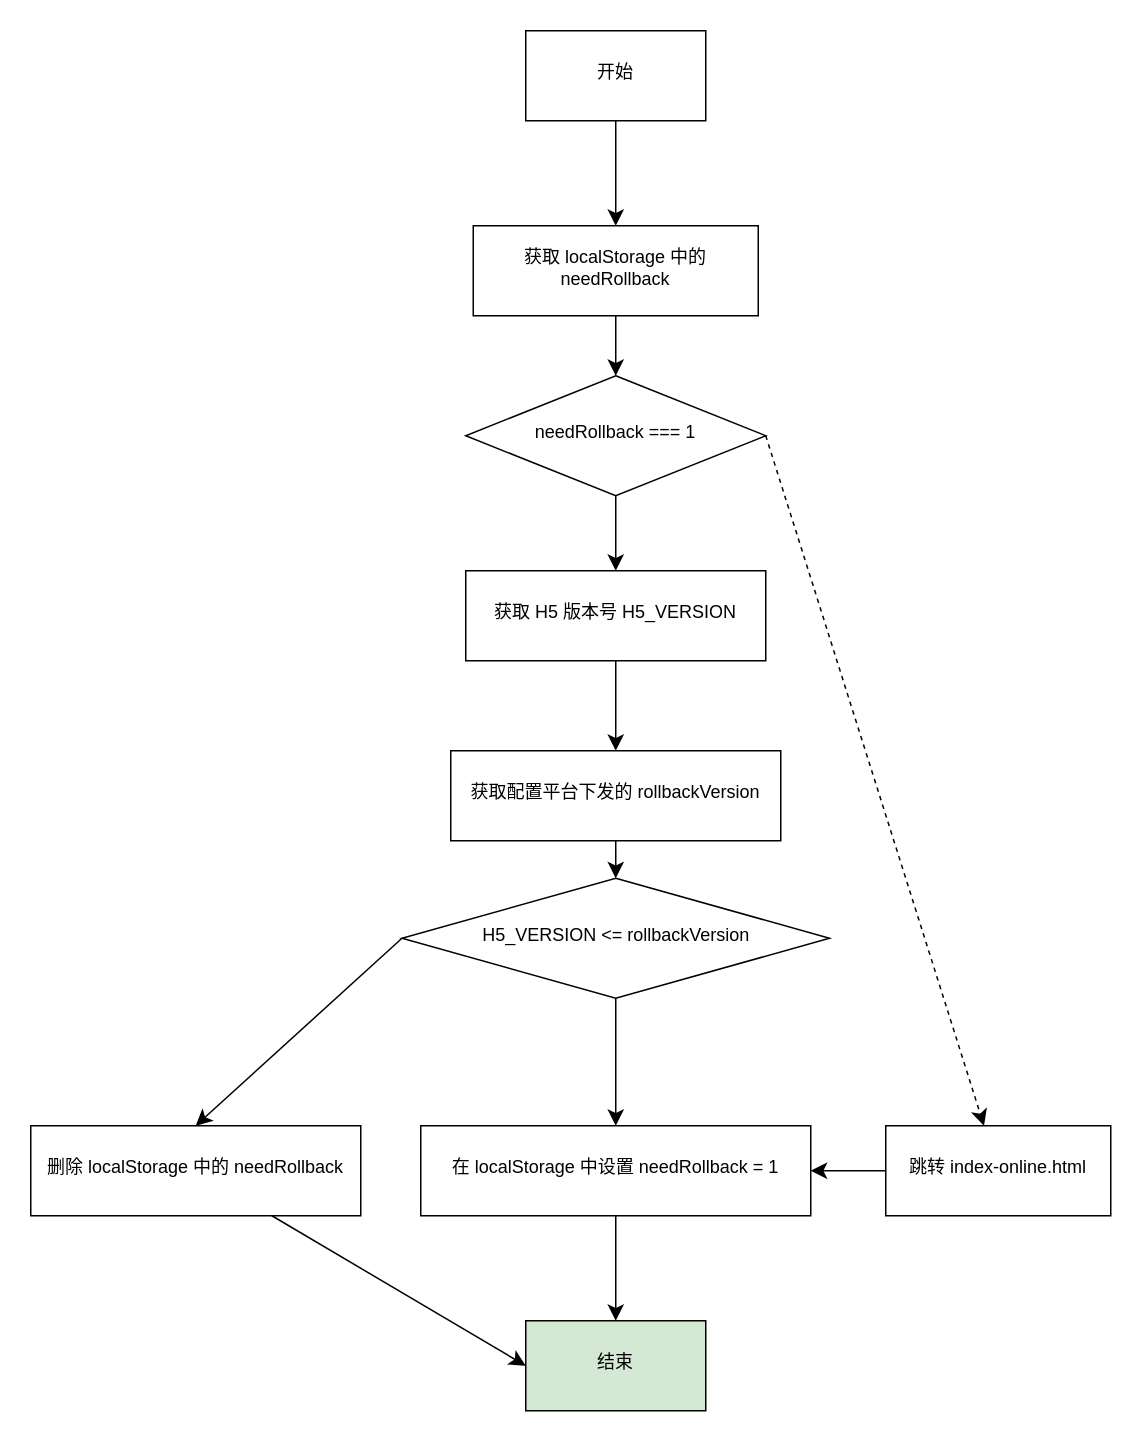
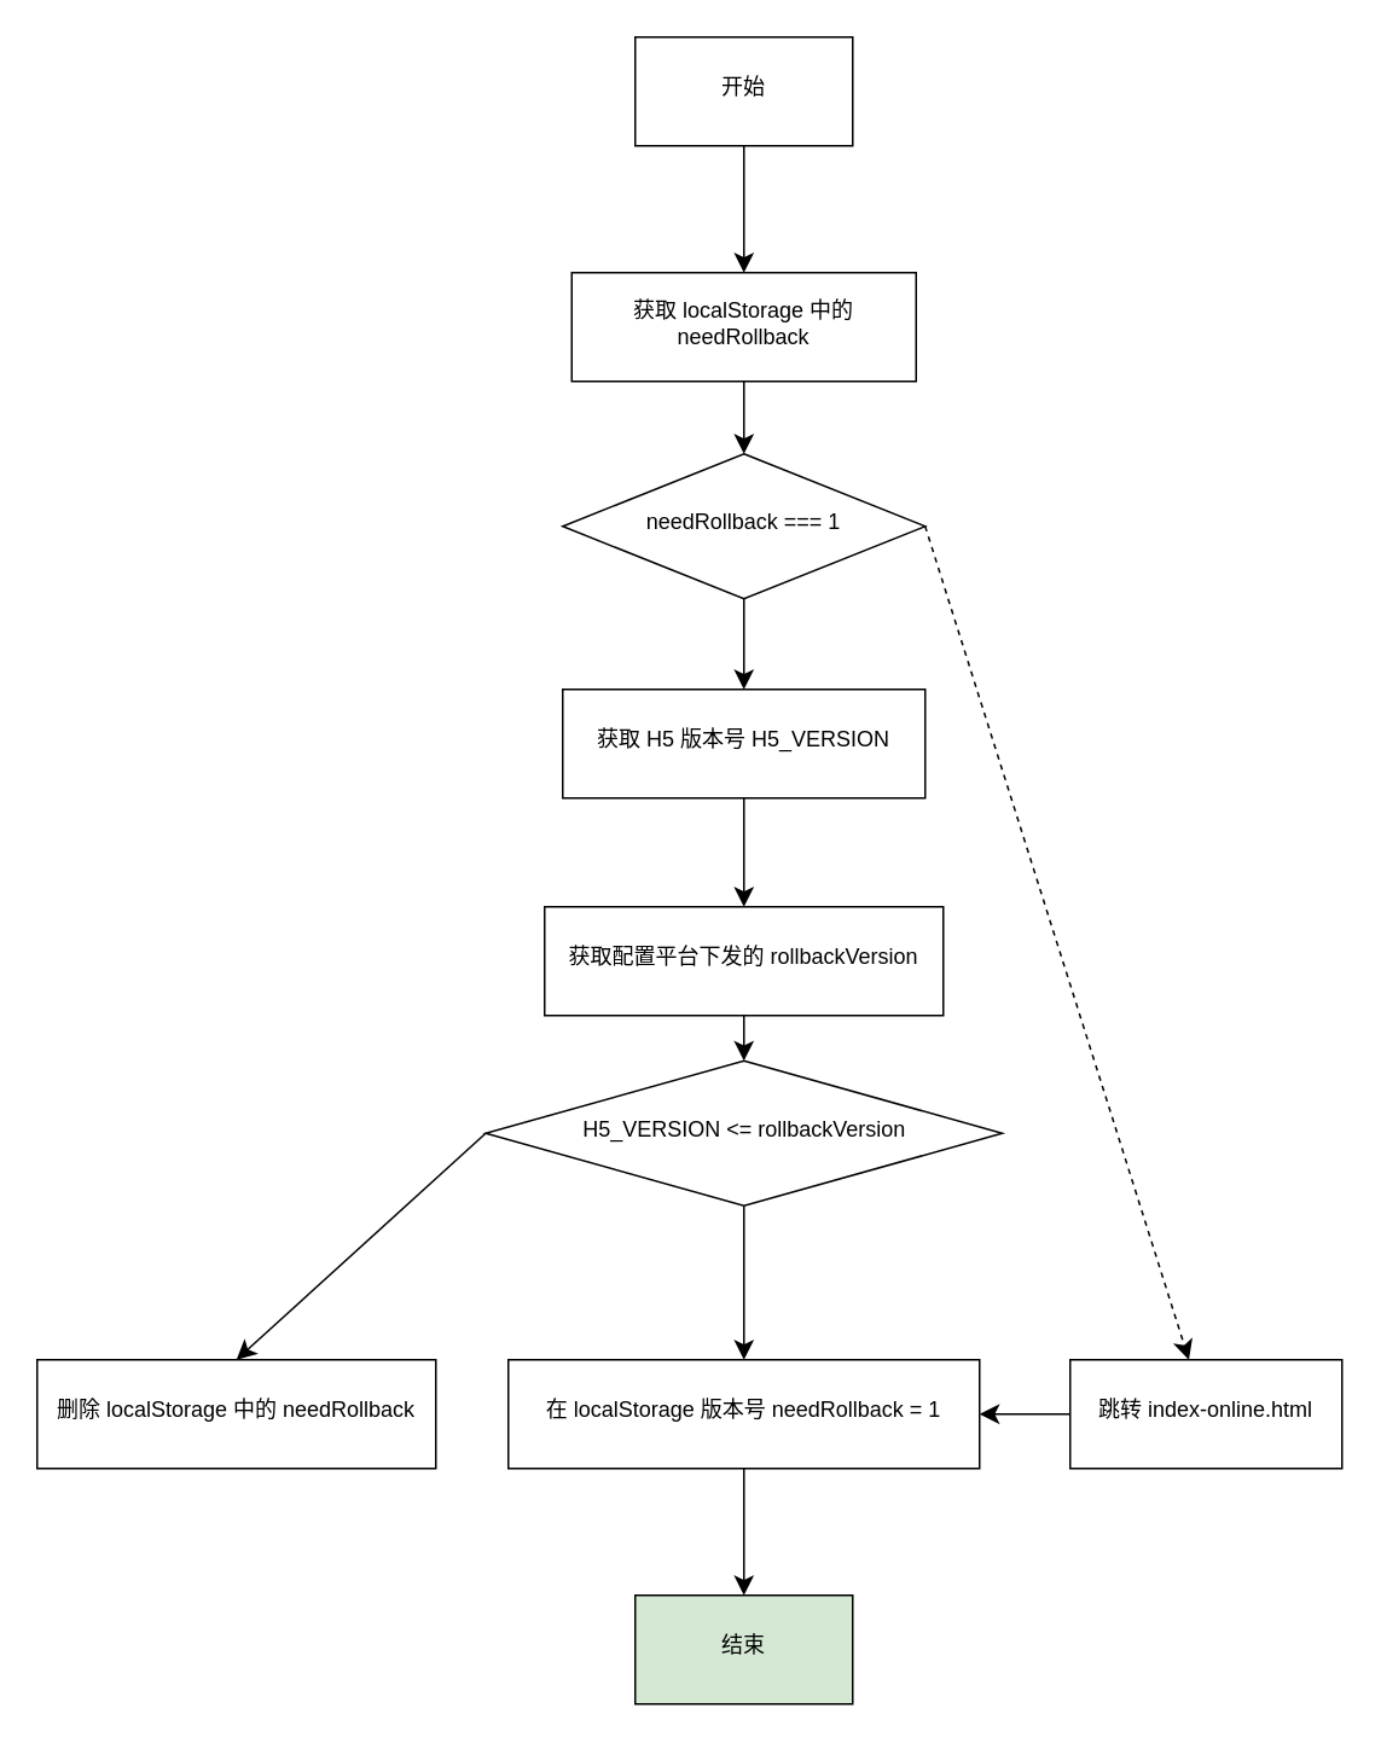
- <mxCell id="13" value="在 localStorage 中设置 needRollback = 1" style="whiteSpace=wrap;html=1;shadow=0;strokeWidth=1;spacing=6;spacingTop=-4;" vertex="1" parent="1"><mxGeometry x="280" y="750" width="260" height="60" as="geometry" /></mxCell>
+ <mxCell id="13" value="在 localStorage 版本号 needRollback = 1" style="whiteSpace=wrap;html=1;shadow=0;strokeWidth=1;spacing=6;spacingTop=-4;" vertex="1" parent="1"><mxGeometry x="280" y="750" width="260" height="60" as="geometry" /></mxCell>
- <mxCell id="21" value="" style="edgeStyle=none;curved=1;rounded=0;orthogonalLoop=1;jettySize=auto;html=1;fontSize=12;startSize=8;endSize=8;entryX=0;entryY=0.5;entryDx=0;entryDy=0;" edge="1" parent="1" source="22" target="14"><mxGeometry relative="1" as="geometry"><mxPoint x="130" y="930" as="targetPoint" /></mxGeometry></mxCell>
